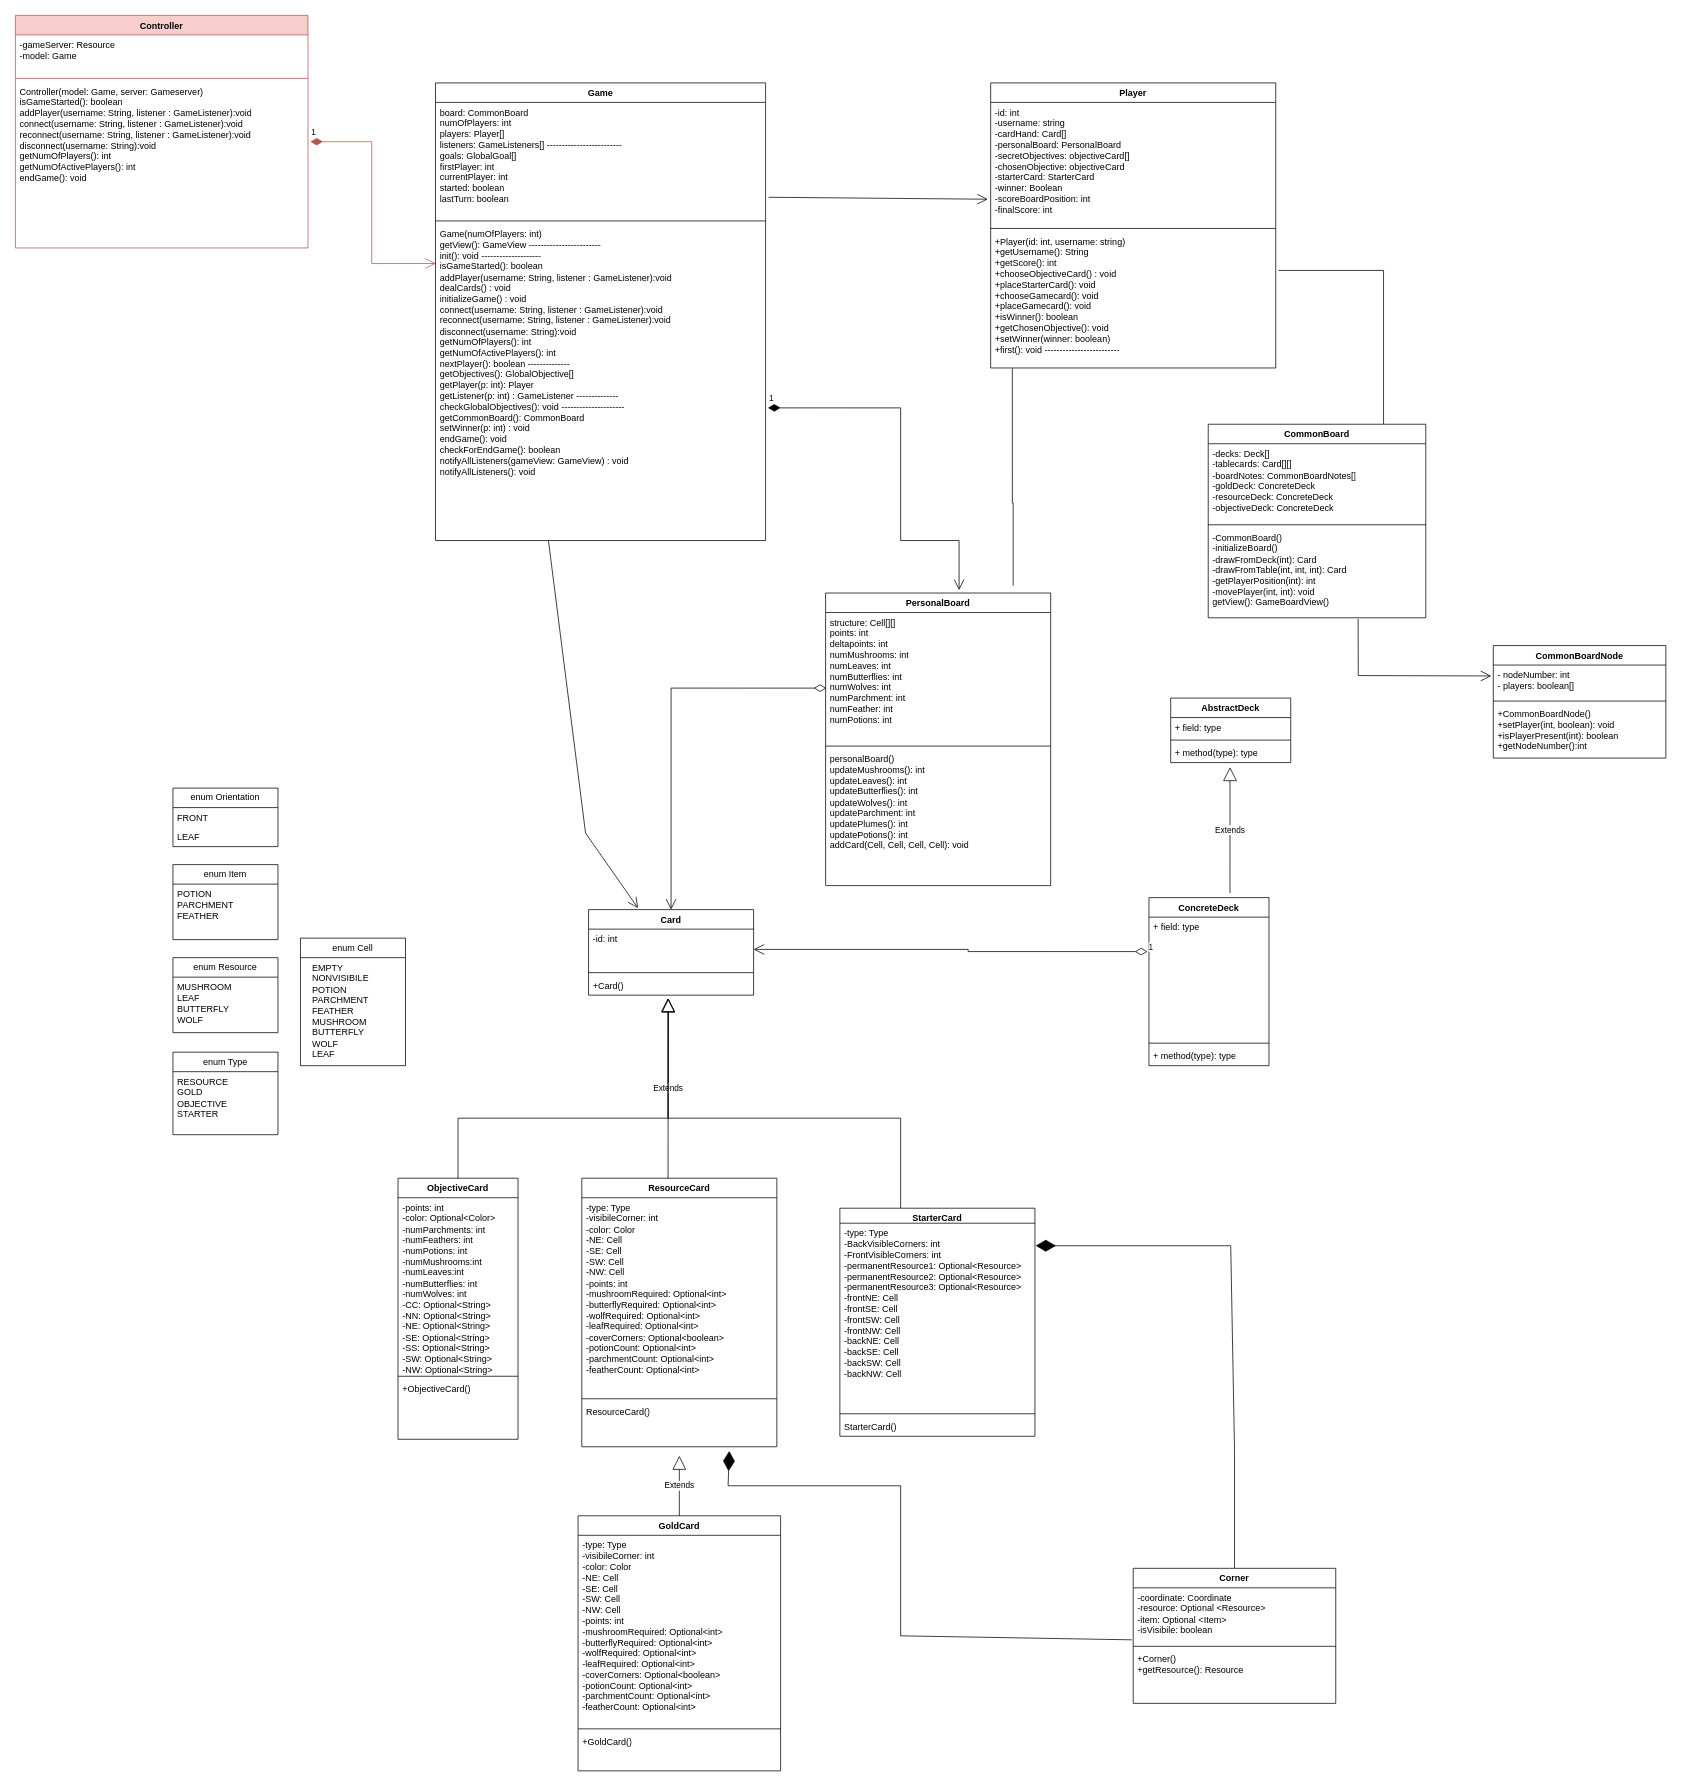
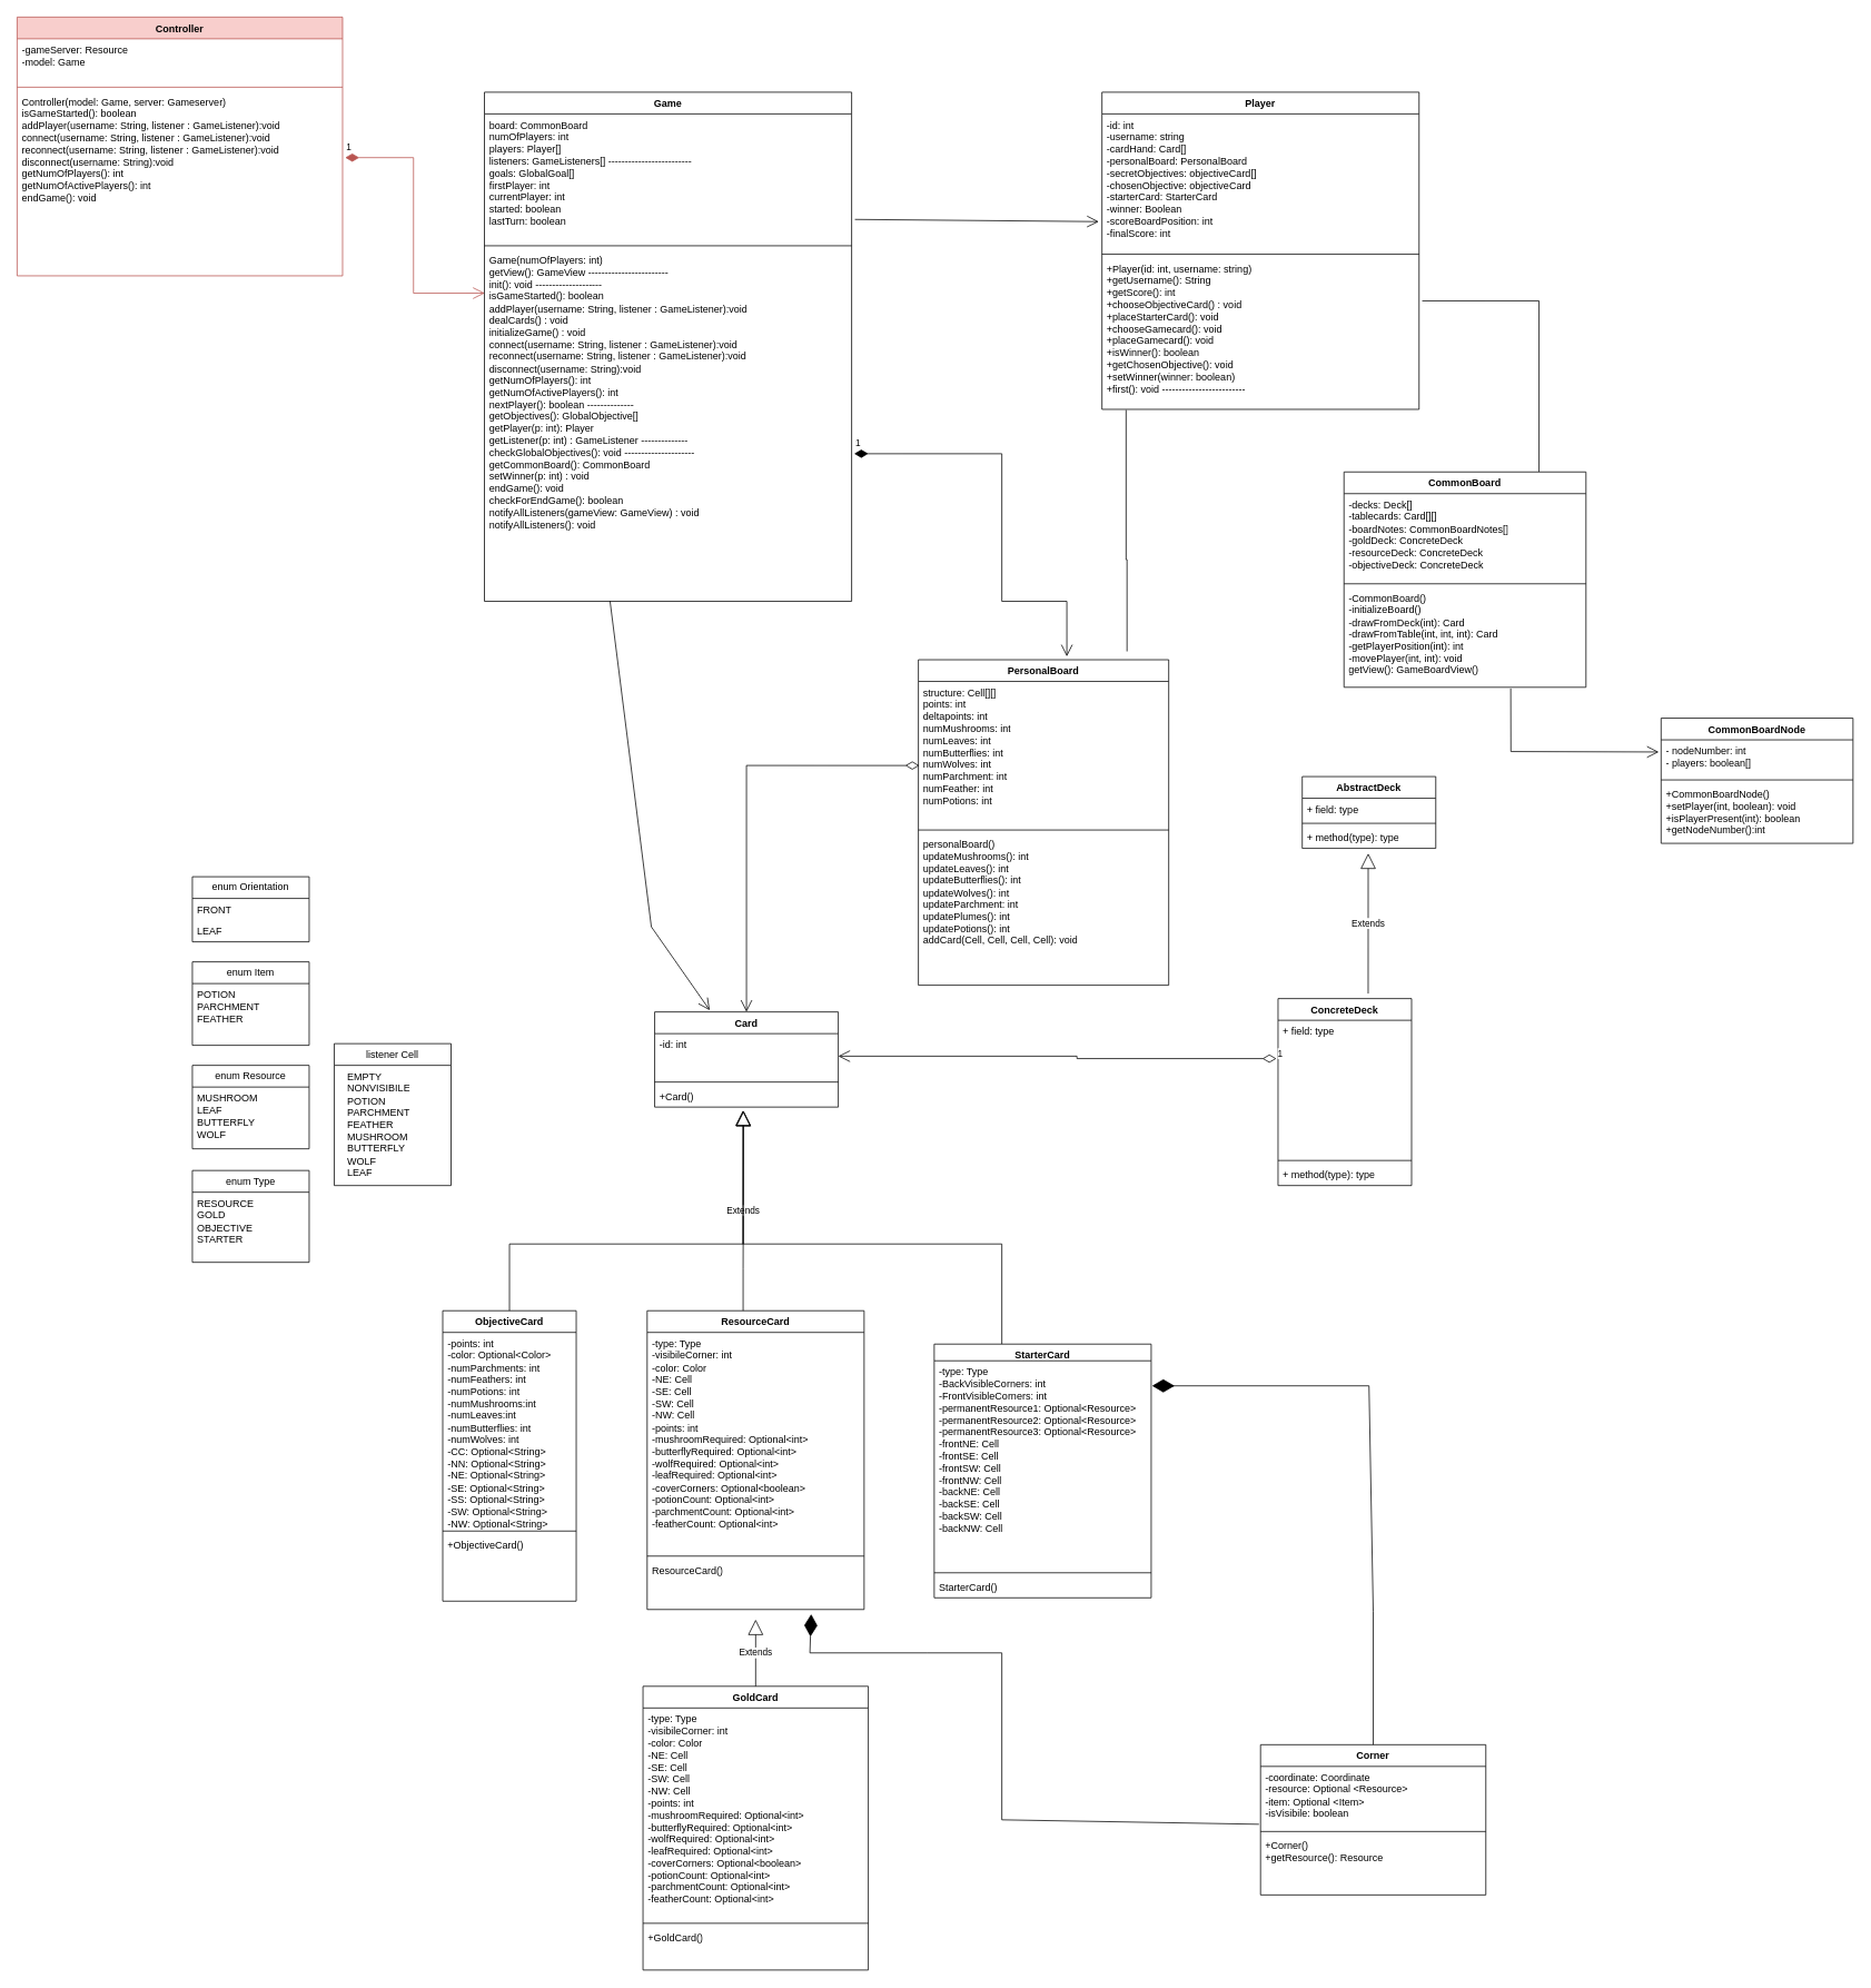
- <mxCell id="71" value="enum Cell" style="swimlane;fontStyle=0;childLayout=stackLayout;horizontal=1;startSize=26;fillColor=none;horizontalStack=0;resizeParent=1;resizeParentMax=0;resizeLast=0;collapsible=1;marginBottom=0;whiteSpace=wrap;html=1;" vertex="1" parent="1"><mxGeometry x="400" y="1250" width="140" height="170" as="geometry" /></mxCell>
+ <mxCell id="71" value="listener Cell" style="swimlane;fontStyle=0;childLayout=stackLayout;horizontal=1;startSize=26;fillColor=none;horizontalStack=0;resizeParent=1;resizeParentMax=0;resizeLast=0;collapsible=1;marginBottom=0;whiteSpace=wrap;html=1;" vertex="1" parent="1"><mxGeometry x="400" y="1250" width="140" height="170" as="geometry" /></mxCell>
